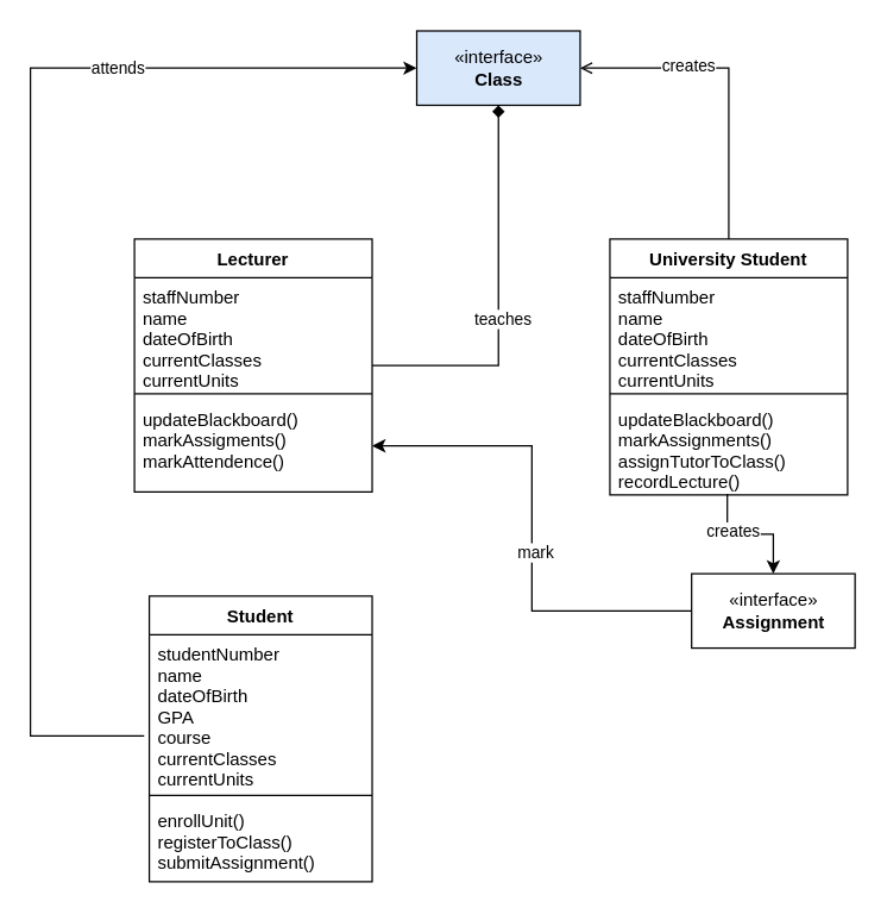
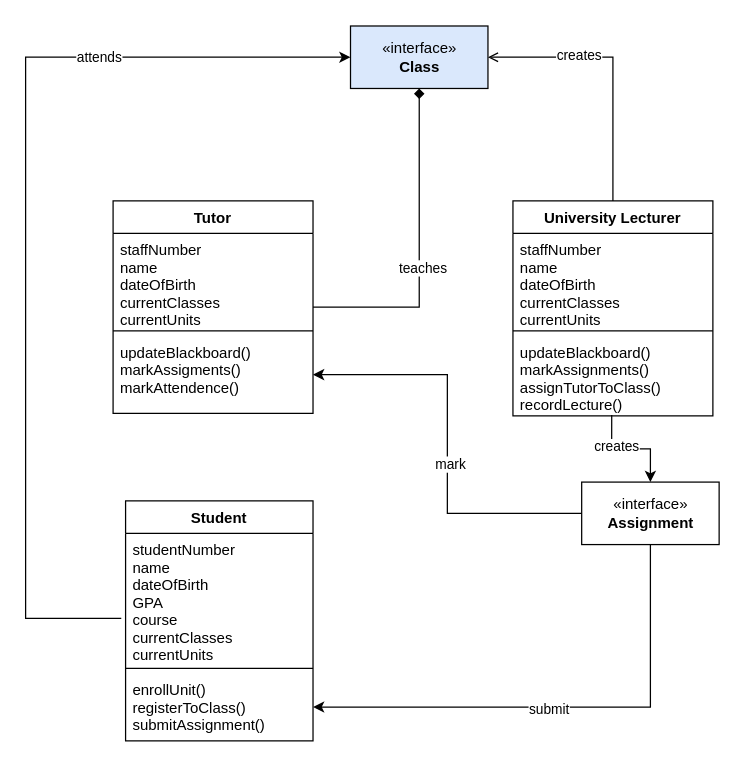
- <mxCell id="10" value="Lecturer" style="swimlane;fontStyle=1;align=center;verticalAlign=top;childLayout=stackLayout;horizontal=1;startSize=26;horizontalStack=0;resizeParent=1;resizeParentMax=0;resizeLast=0;collapsible=1;marginBottom=0;" vertex="1" parent="1"><mxGeometry x="90" y="160" width="160" height="170" as="geometry" /></mxCell>
+ <mxCell id="10" value="Tutor" style="swimlane;fontStyle=1;align=center;verticalAlign=top;childLayout=stackLayout;horizontal=1;startSize=26;horizontalStack=0;resizeParent=1;resizeParentMax=0;resizeLast=0;collapsible=1;marginBottom=0;" vertex="1" parent="1"><mxGeometry x="90" y="160" width="160" height="170" as="geometry" /></mxCell>
- <mxCell id="16" value="University Student" style="swimlane;fontStyle=1;align=center;verticalAlign=top;childLayout=stackLayout;horizontal=1;startSize=26;horizontalStack=0;resizeParent=1;resizeParentMax=0;resizeLast=0;collapsible=1;marginBottom=0;" vertex="1" parent="1"><mxGeometry x="410" y="160" width="160" height="172" as="geometry" /></mxCell>
+ <mxCell id="16" value="University Lecturer" style="swimlane;fontStyle=1;align=center;verticalAlign=top;childLayout=stackLayout;horizontal=1;startSize=26;horizontalStack=0;resizeParent=1;resizeParentMax=0;resizeLast=0;collapsible=1;marginBottom=0;" vertex="1" parent="1"><mxGeometry x="410" y="160" width="160" height="172" as="geometry" /></mxCell>
+ <mxCell id="23" style="edgeStyle=orthogonalEdgeStyle;rounded=0;orthogonalLoop=1;jettySize=auto;html=1;entryX=0.5;entryY=1;entryDx=0;entryDy=0;startArrow=classic;startFill=1;endArrow=none;endFill=0;" edge="1" parent="1" source="7" target="22"><mxGeometry relative="1" as="geometry" /></mxCell>
+ <mxCell id="24" value="submit" style="edgeLabel;html=1;align=center;verticalAlign=middle;resizable=0;points=[];" vertex="1" connectable="0" parent="23"><mxGeometry x="-0.058" y="-1" relative="1" as="geometry"><mxPoint as="offset" /></mxGeometry></mxCell>
